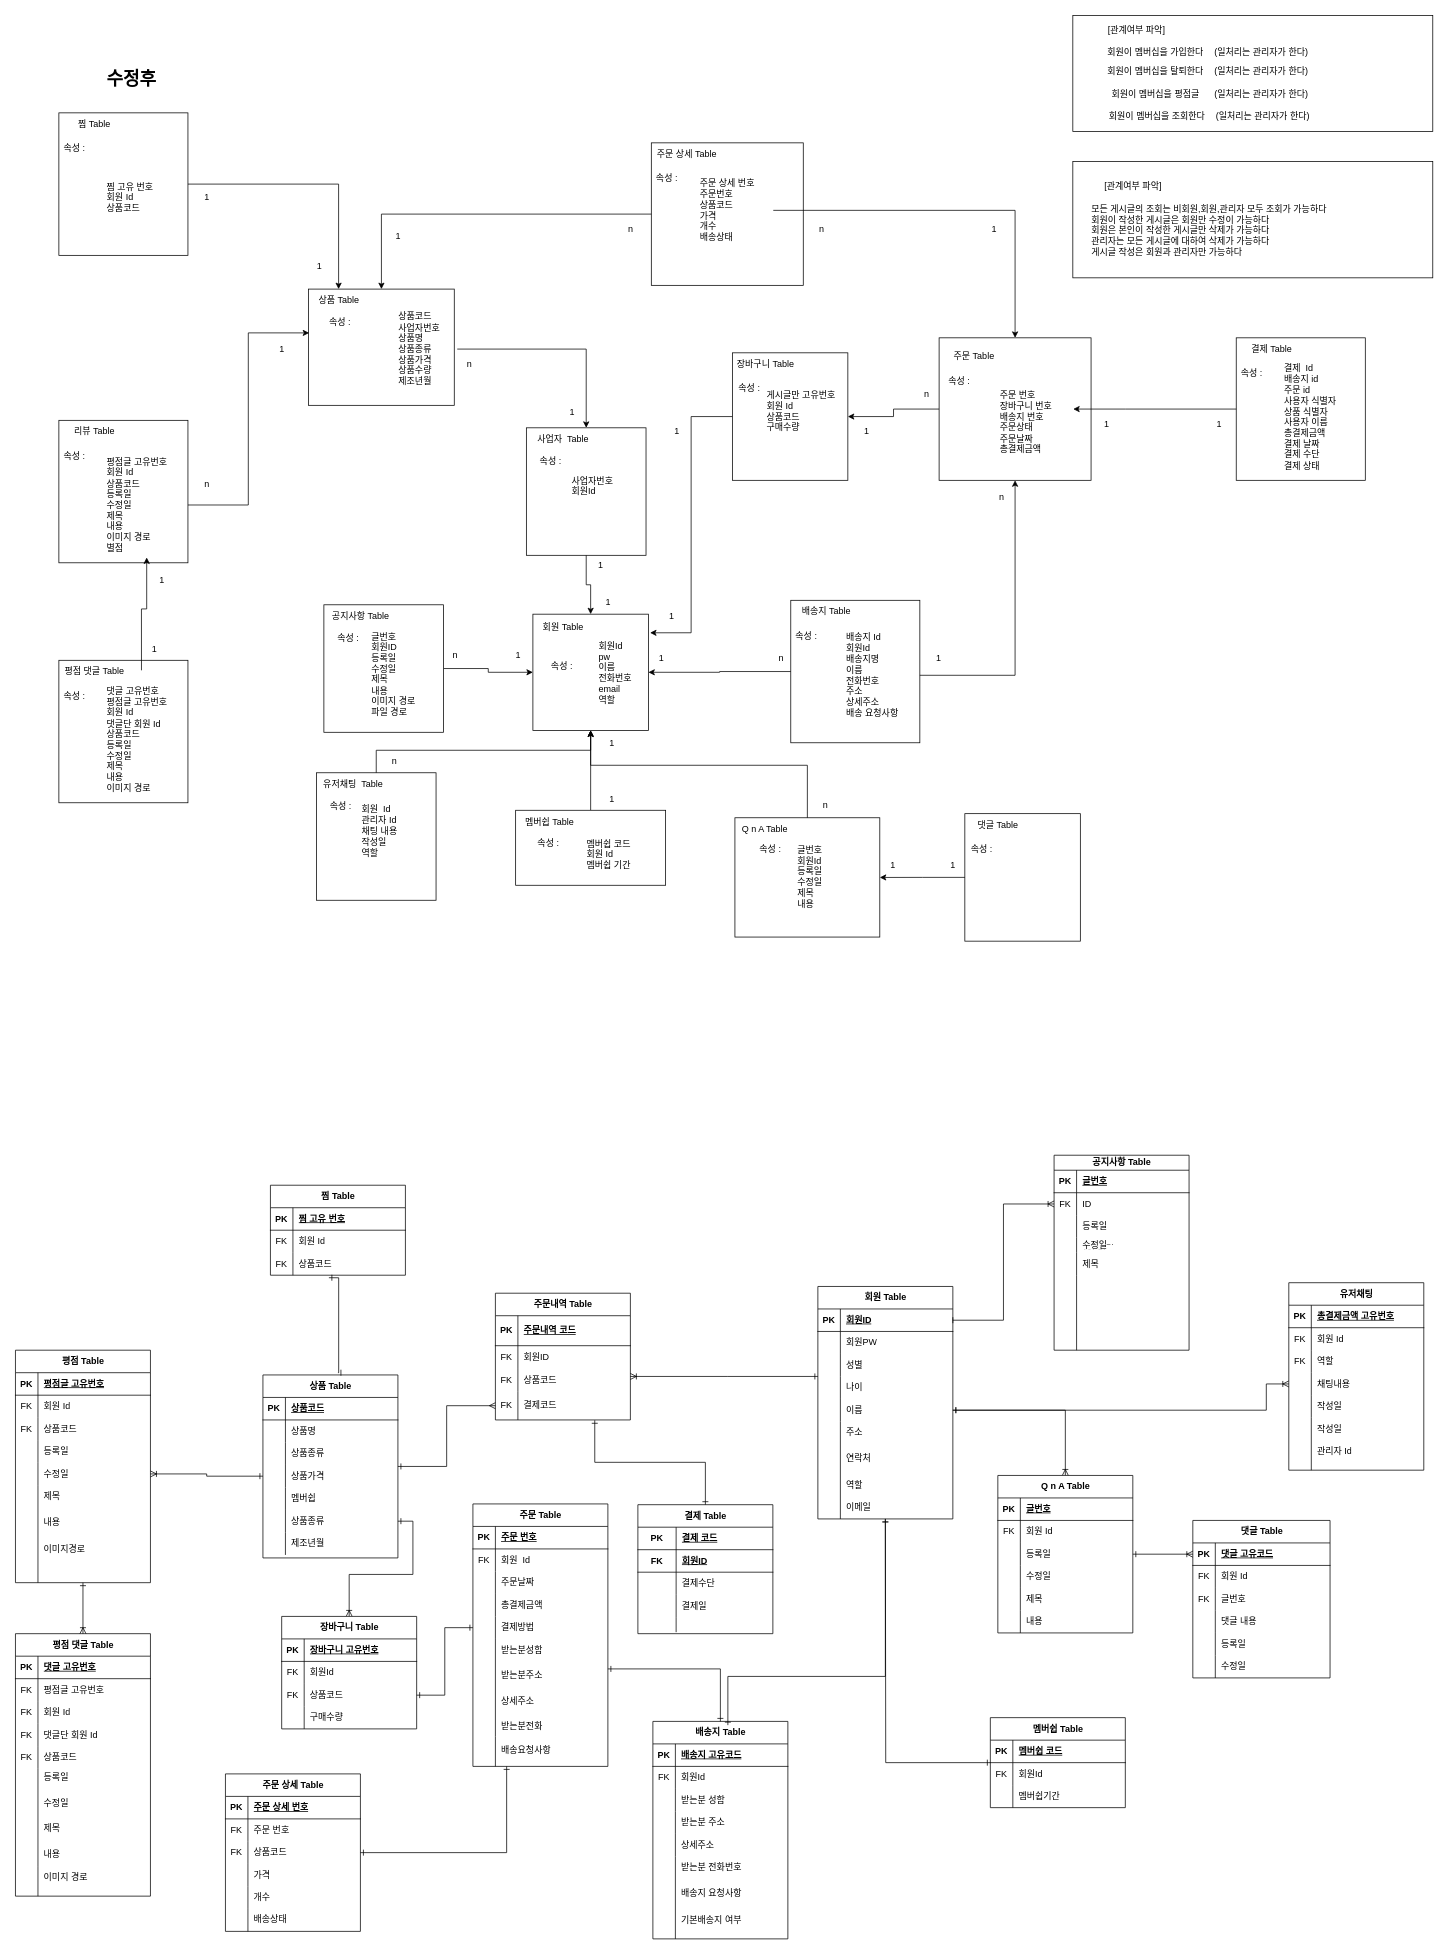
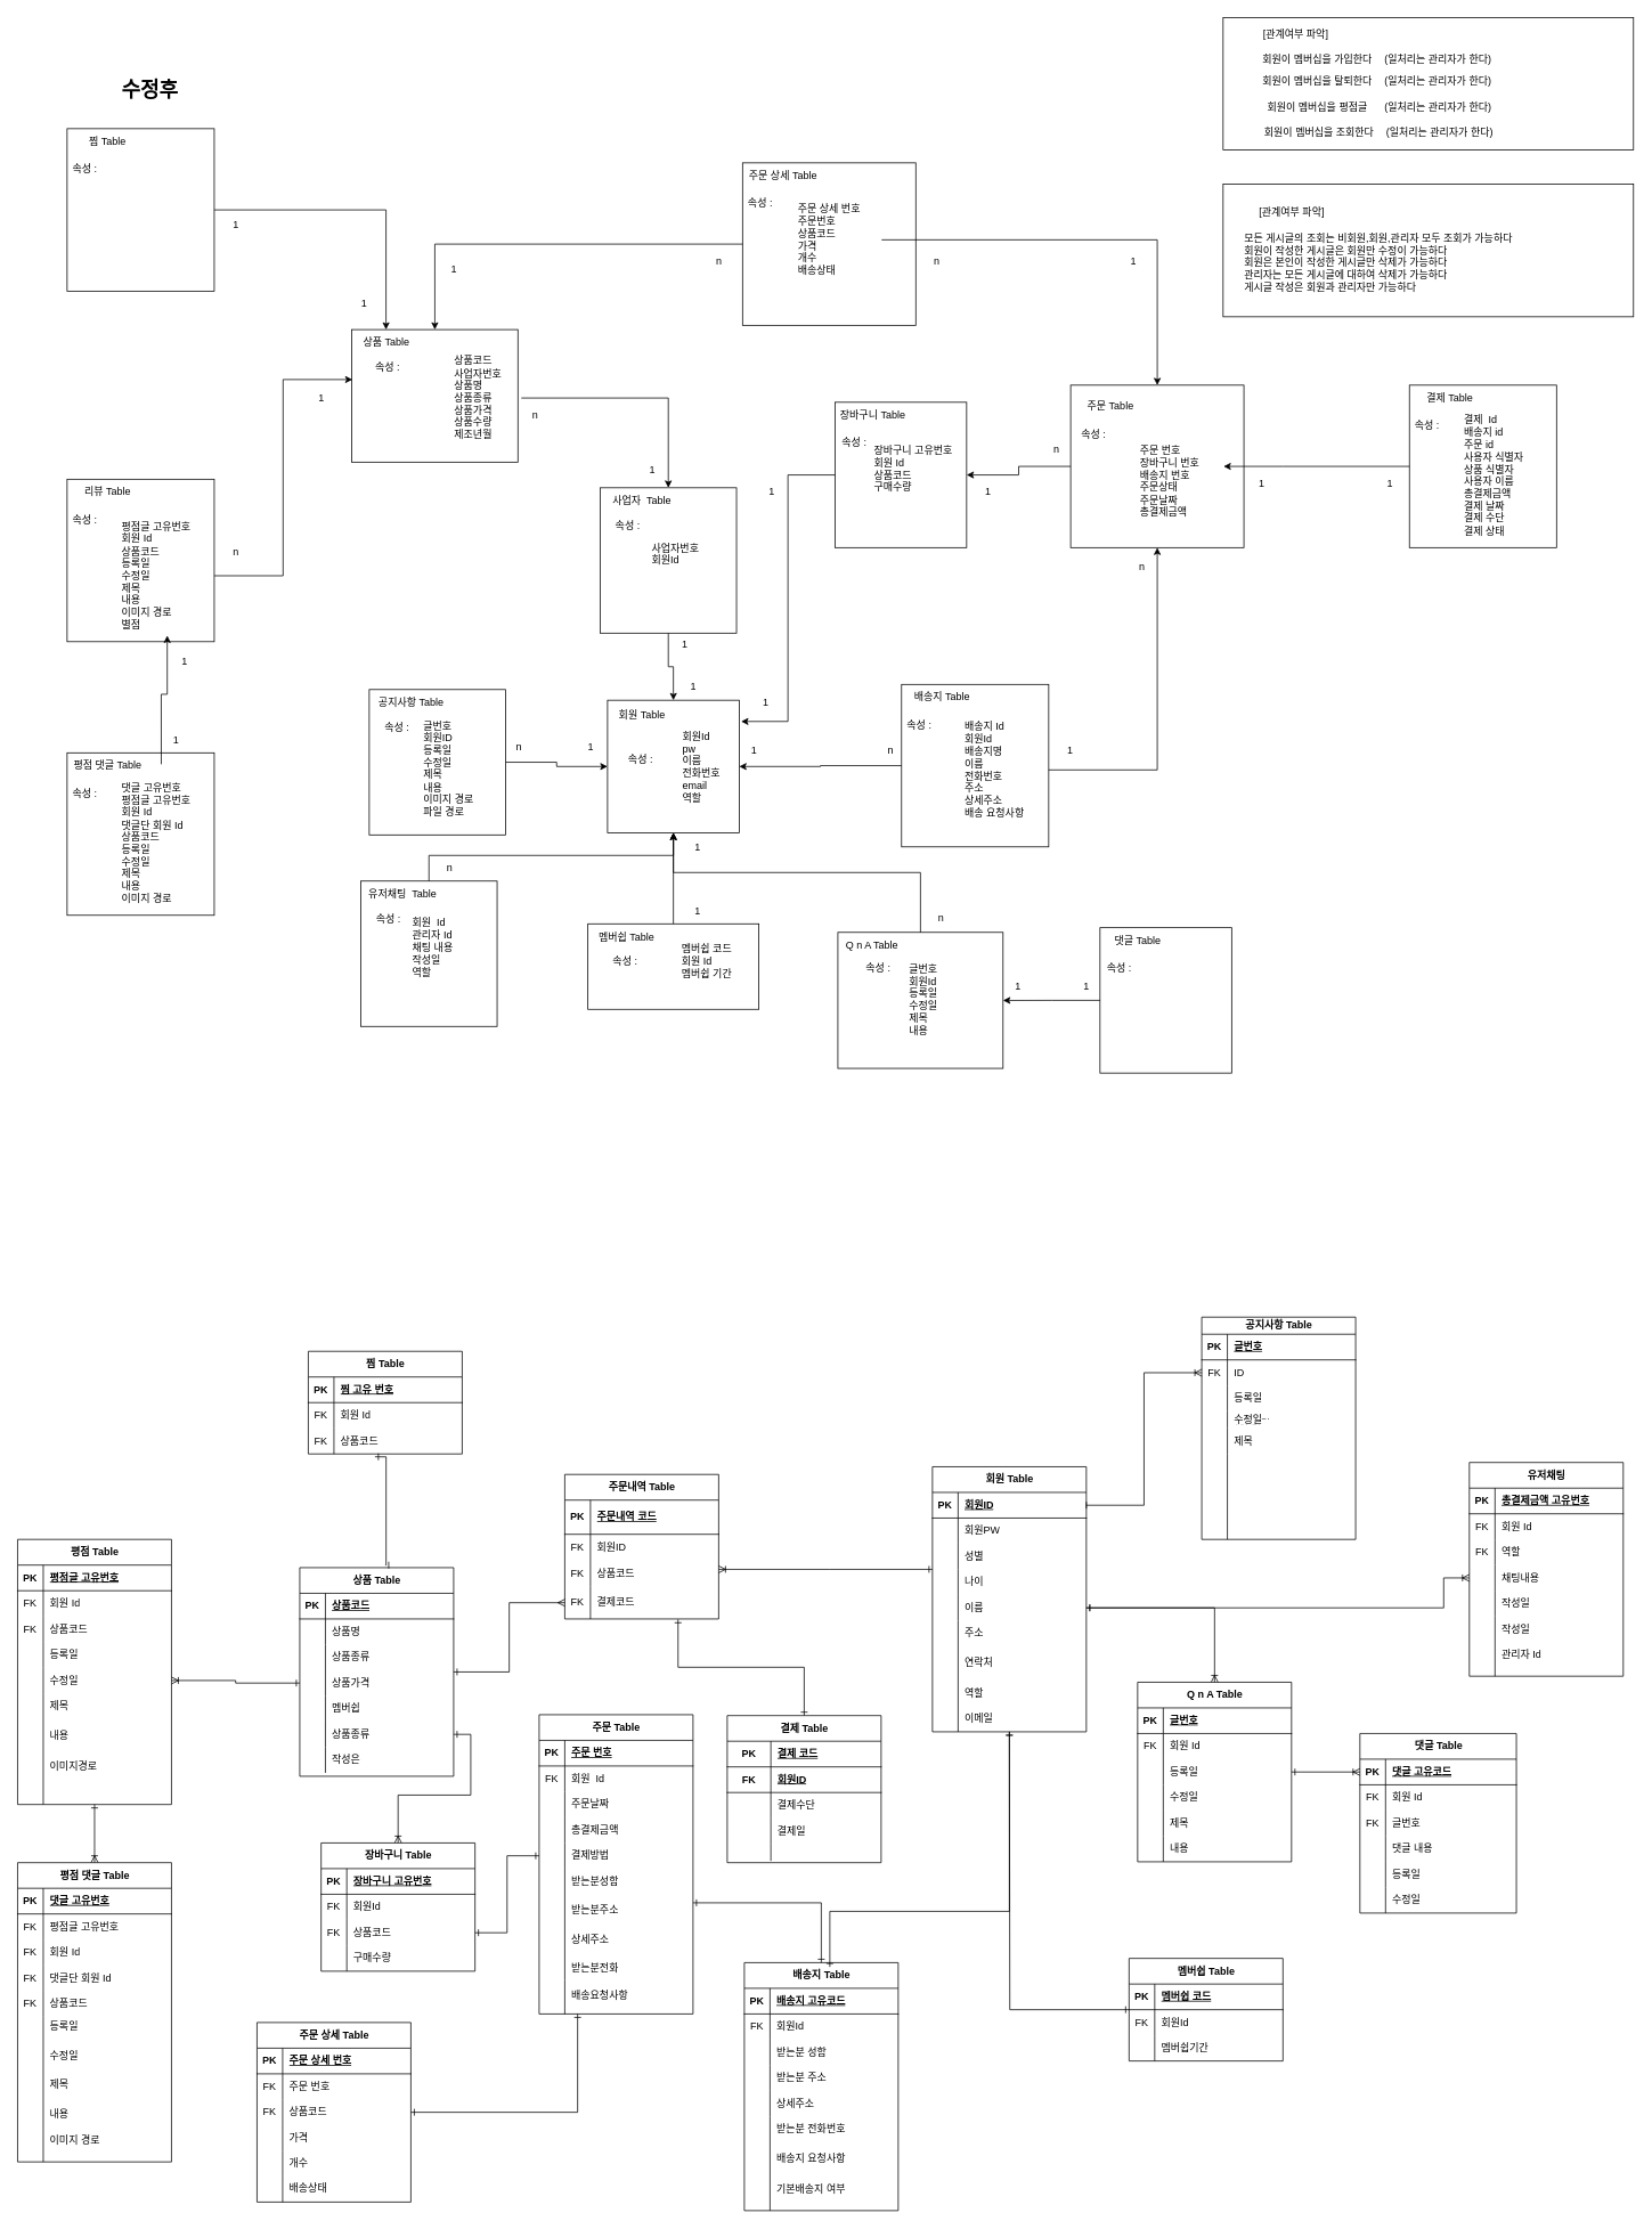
- <mxCell id="407" value="찜 고유 번호&lt;div&gt;회원 Id&lt;/div&gt;&lt;div&gt;상품코드&lt;/div&gt;" style="text;html=1;align=left;verticalAlign=middle;resizable=0;points=[];autosize=1;strokeColor=none;fillColor=none;" vertex="1" parent="403"><mxGeometry x="69.995" y="82.908" width="90" height="60" as="geometry" /></mxCell>
- <mxCell id="380" value="게시글만 고유번호&lt;div&gt;회원 Id&lt;/div&gt;&lt;div&gt;상품코드&lt;/div&gt;&lt;div&gt;구매수량&lt;/div&gt;" style="text;html=1;align=left;verticalAlign=middle;resizable=0;points=[];autosize=1;strokeColor=none;fillColor=none;" vertex="1" parent="376"><mxGeometry x="50" y="42.908" width="120" height="70" as="geometry" /></mxCell>
+ <mxCell id="380" value="장바구니 고유번호&lt;div&gt;회원 Id&lt;/div&gt;&lt;div&gt;상품코드&lt;/div&gt;&lt;div&gt;구매수량&lt;/div&gt;" style="text;html=1;align=left;verticalAlign=middle;resizable=0;points=[];autosize=1;strokeColor=none;fillColor=none;" vertex="1" parent="376"><mxGeometry x="50" y="42.908" width="120" height="70" as="geometry" /></mxCell>
- <mxCell id="416" value="멤버쉽 코드&lt;div&gt;회원 Id&lt;br&gt;&lt;div&gt;멤버쉽 기간&lt;/div&gt;&lt;/div&gt;" style="text;html=1;align=left;verticalAlign=middle;resizable=0;points=[];autosize=1;strokeColor=none;fillColor=none;" vertex="1" parent="356"><mxGeometry x="709.784" y="959.181" width="90" height="60" as="geometry" /></mxCell>
+ <mxCell id="416" value="멤버쉽 코드&lt;div&gt;회원 Id&lt;br&gt;&lt;div&gt;멤버쉽 기간&lt;/div&gt;&lt;/div&gt;" style="text;html=1;align=left;verticalAlign=middle;resizable=0;points=[];autosize=1;strokeColor=none;fillColor=none;" vertex="1" parent="356"><mxGeometry x="724.784" y="944.181" width="90" height="60" as="geometry" /></mxCell>
- <mxCell id="50" value="제조년월" style="shape=partialRectangle;connectable=0;fillColor=none;top=0;left=0;bottom=0;right=0;align=left;spacingLeft=6;overflow=hidden;whiteSpace=wrap;html=1;" vertex="1" parent="48"><mxGeometry x="30" width="150" height="30" as="geometry"><mxRectangle width="150" height="30" as="alternateBounds" /></mxGeometry></mxCell>
+ <mxCell id="50" value="작성은" style="shape=partialRectangle;connectable=0;fillColor=none;top=0;left=0;bottom=0;right=0;align=left;spacingLeft=6;overflow=hidden;whiteSpace=wrap;html=1;" vertex="1" parent="48"><mxGeometry x="30" width="150" height="30" as="geometry"><mxRectangle width="150" height="30" as="alternateBounds" /></mxGeometry></mxCell>
